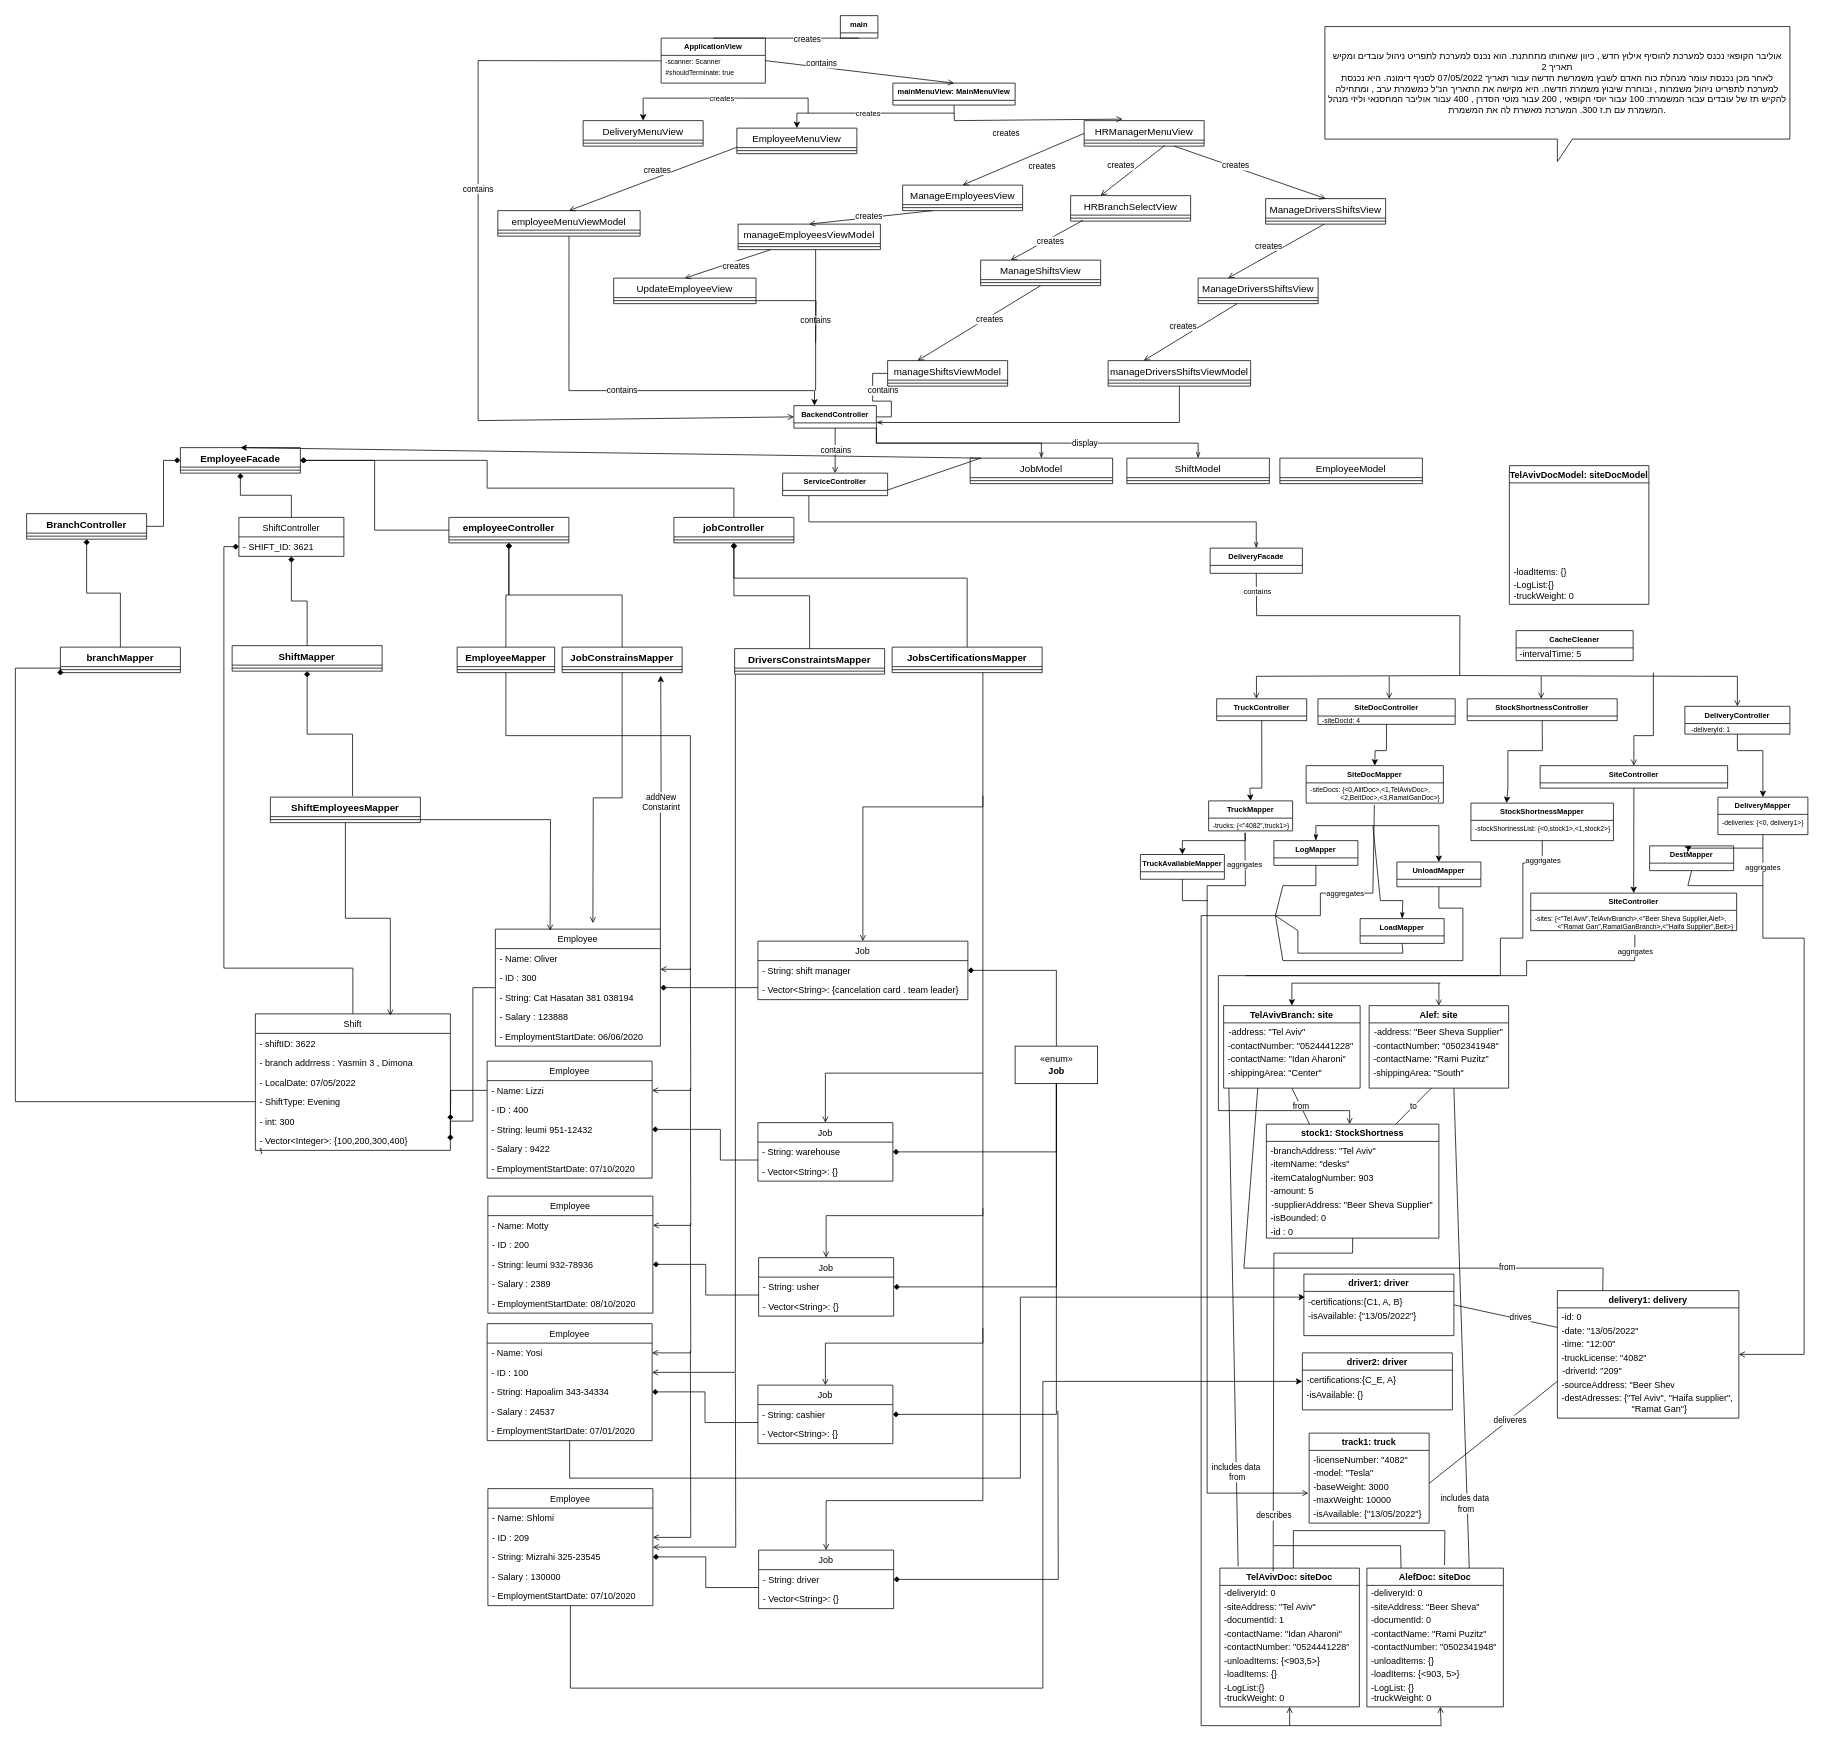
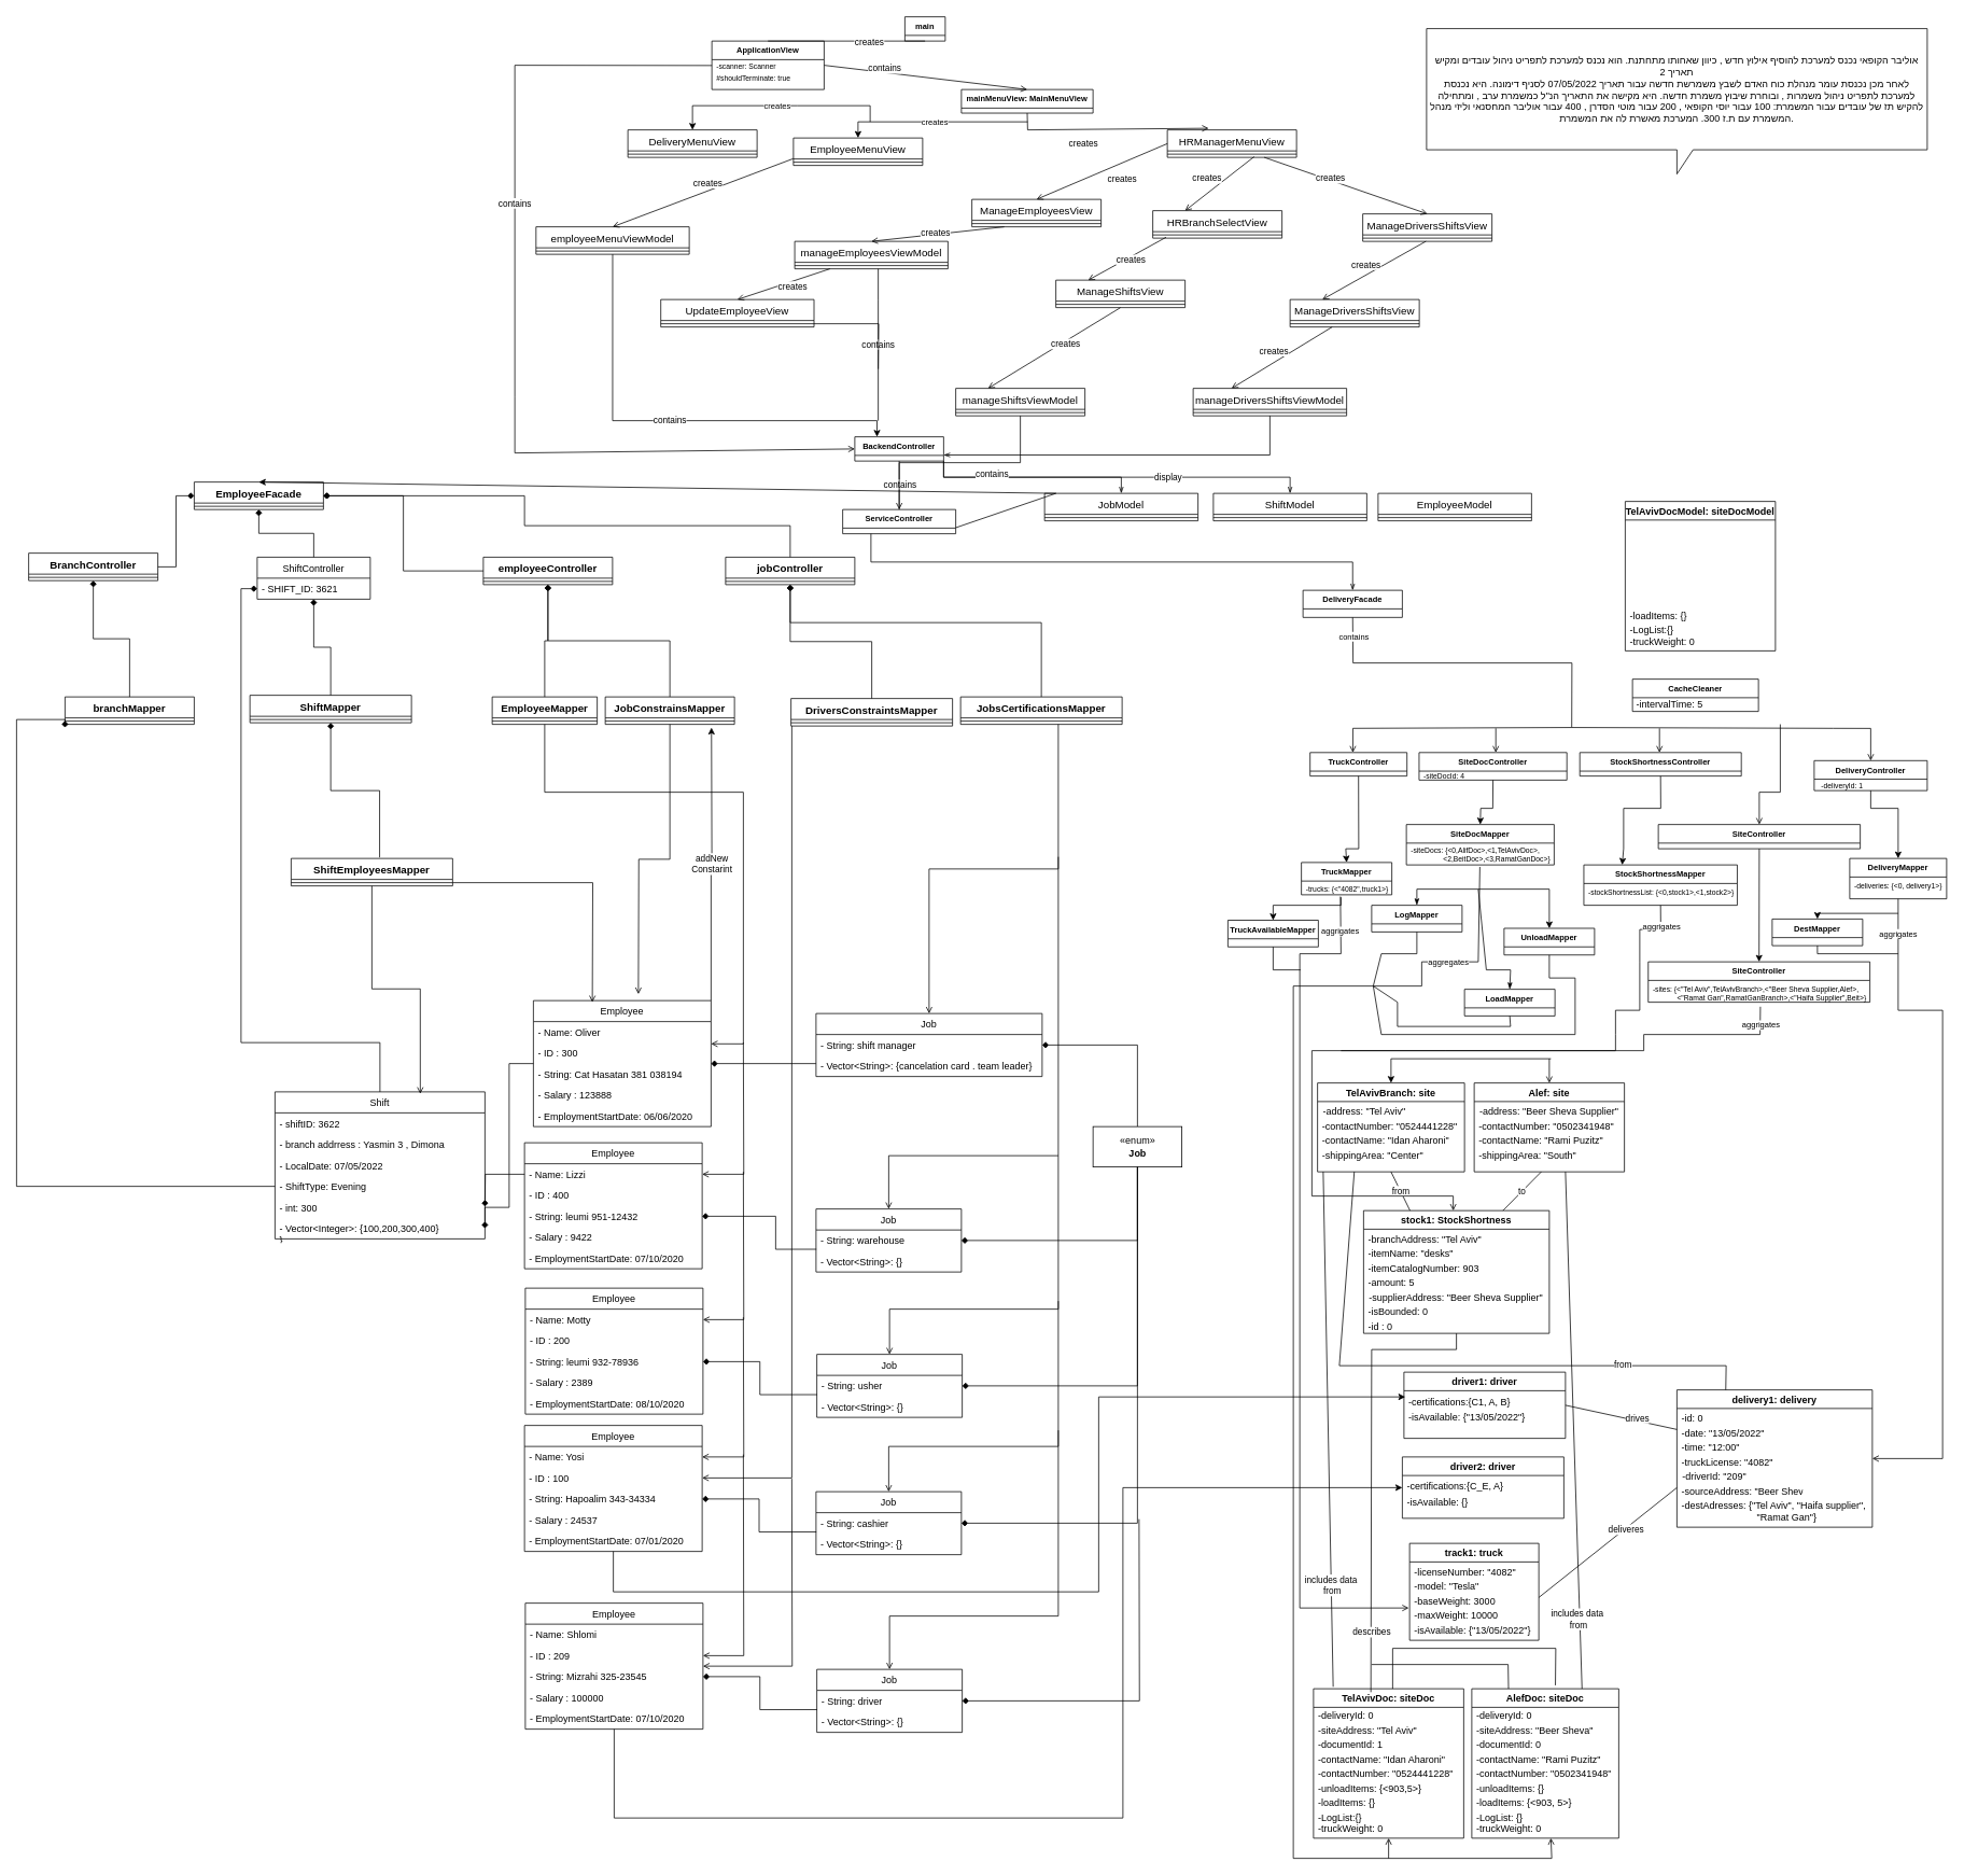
- <mxCell id="269" value="contains" style="edgeStyle=orthogonalEdgeStyle;rounded=0;orthogonalLoop=1;jettySize=auto;html=1;entryX=1;entryY=0.5;entryDx=0;entryDy=0;endArrow=none;endFill=0;" parent="1" source="270" target="83" edge="1"><mxGeometry x="-0.301" y="14" relative="1" as="geometry"><mxPoint as="offset" /></mxGeometry></mxCell>
+ <mxCell id="269" value="contains" style="edgeStyle=orthogonalEdgeStyle;rounded=0;orthogonalLoop=1;jettySize=auto;html=1;endArrow=none;endFill=0;" parent="1" source="270" target="94" edge="1"><mxGeometry x="-0.301" y="14" relative="1" as="geometry"><mxPoint as="offset" /></mxGeometry></mxCell>
- <mxCell id="234" value="DestMapper" style="swimlane;fontStyle=1;fontSize=10;" parent="1" vertex="1"><mxGeometry x="2199" y="1127" width="112" height="33" as="geometry" /></mxCell>
+ <mxCell id="234" value="DestMapper" style="swimlane;fontStyle=1;fontSize=10;" parent="1" vertex="1"><mxGeometry x="2194" y="1137" width="112" height="33" as="geometry" /></mxCell>
- <mxCell id="202" value="- Salary : 130000" style="text;strokeColor=none;fillColor=none;align=left;verticalAlign=top;spacingLeft=4;spacingRight=4;overflow=hidden;rotatable=0;points=[[0,0.5],[1,0.5]];portConstraint=eastwest;" parent="198" vertex="1"><mxGeometry y="104" width="220" height="26" as="geometry" /></mxCell>
+ <mxCell id="202" value="- Salary : 100000" style="text;strokeColor=none;fillColor=none;align=left;verticalAlign=top;spacingLeft=4;spacingRight=4;overflow=hidden;rotatable=0;points=[[0,0.5],[1,0.5]];portConstraint=eastwest;" parent="198" vertex="1"><mxGeometry y="104" width="220" height="26" as="geometry" /></mxCell>
